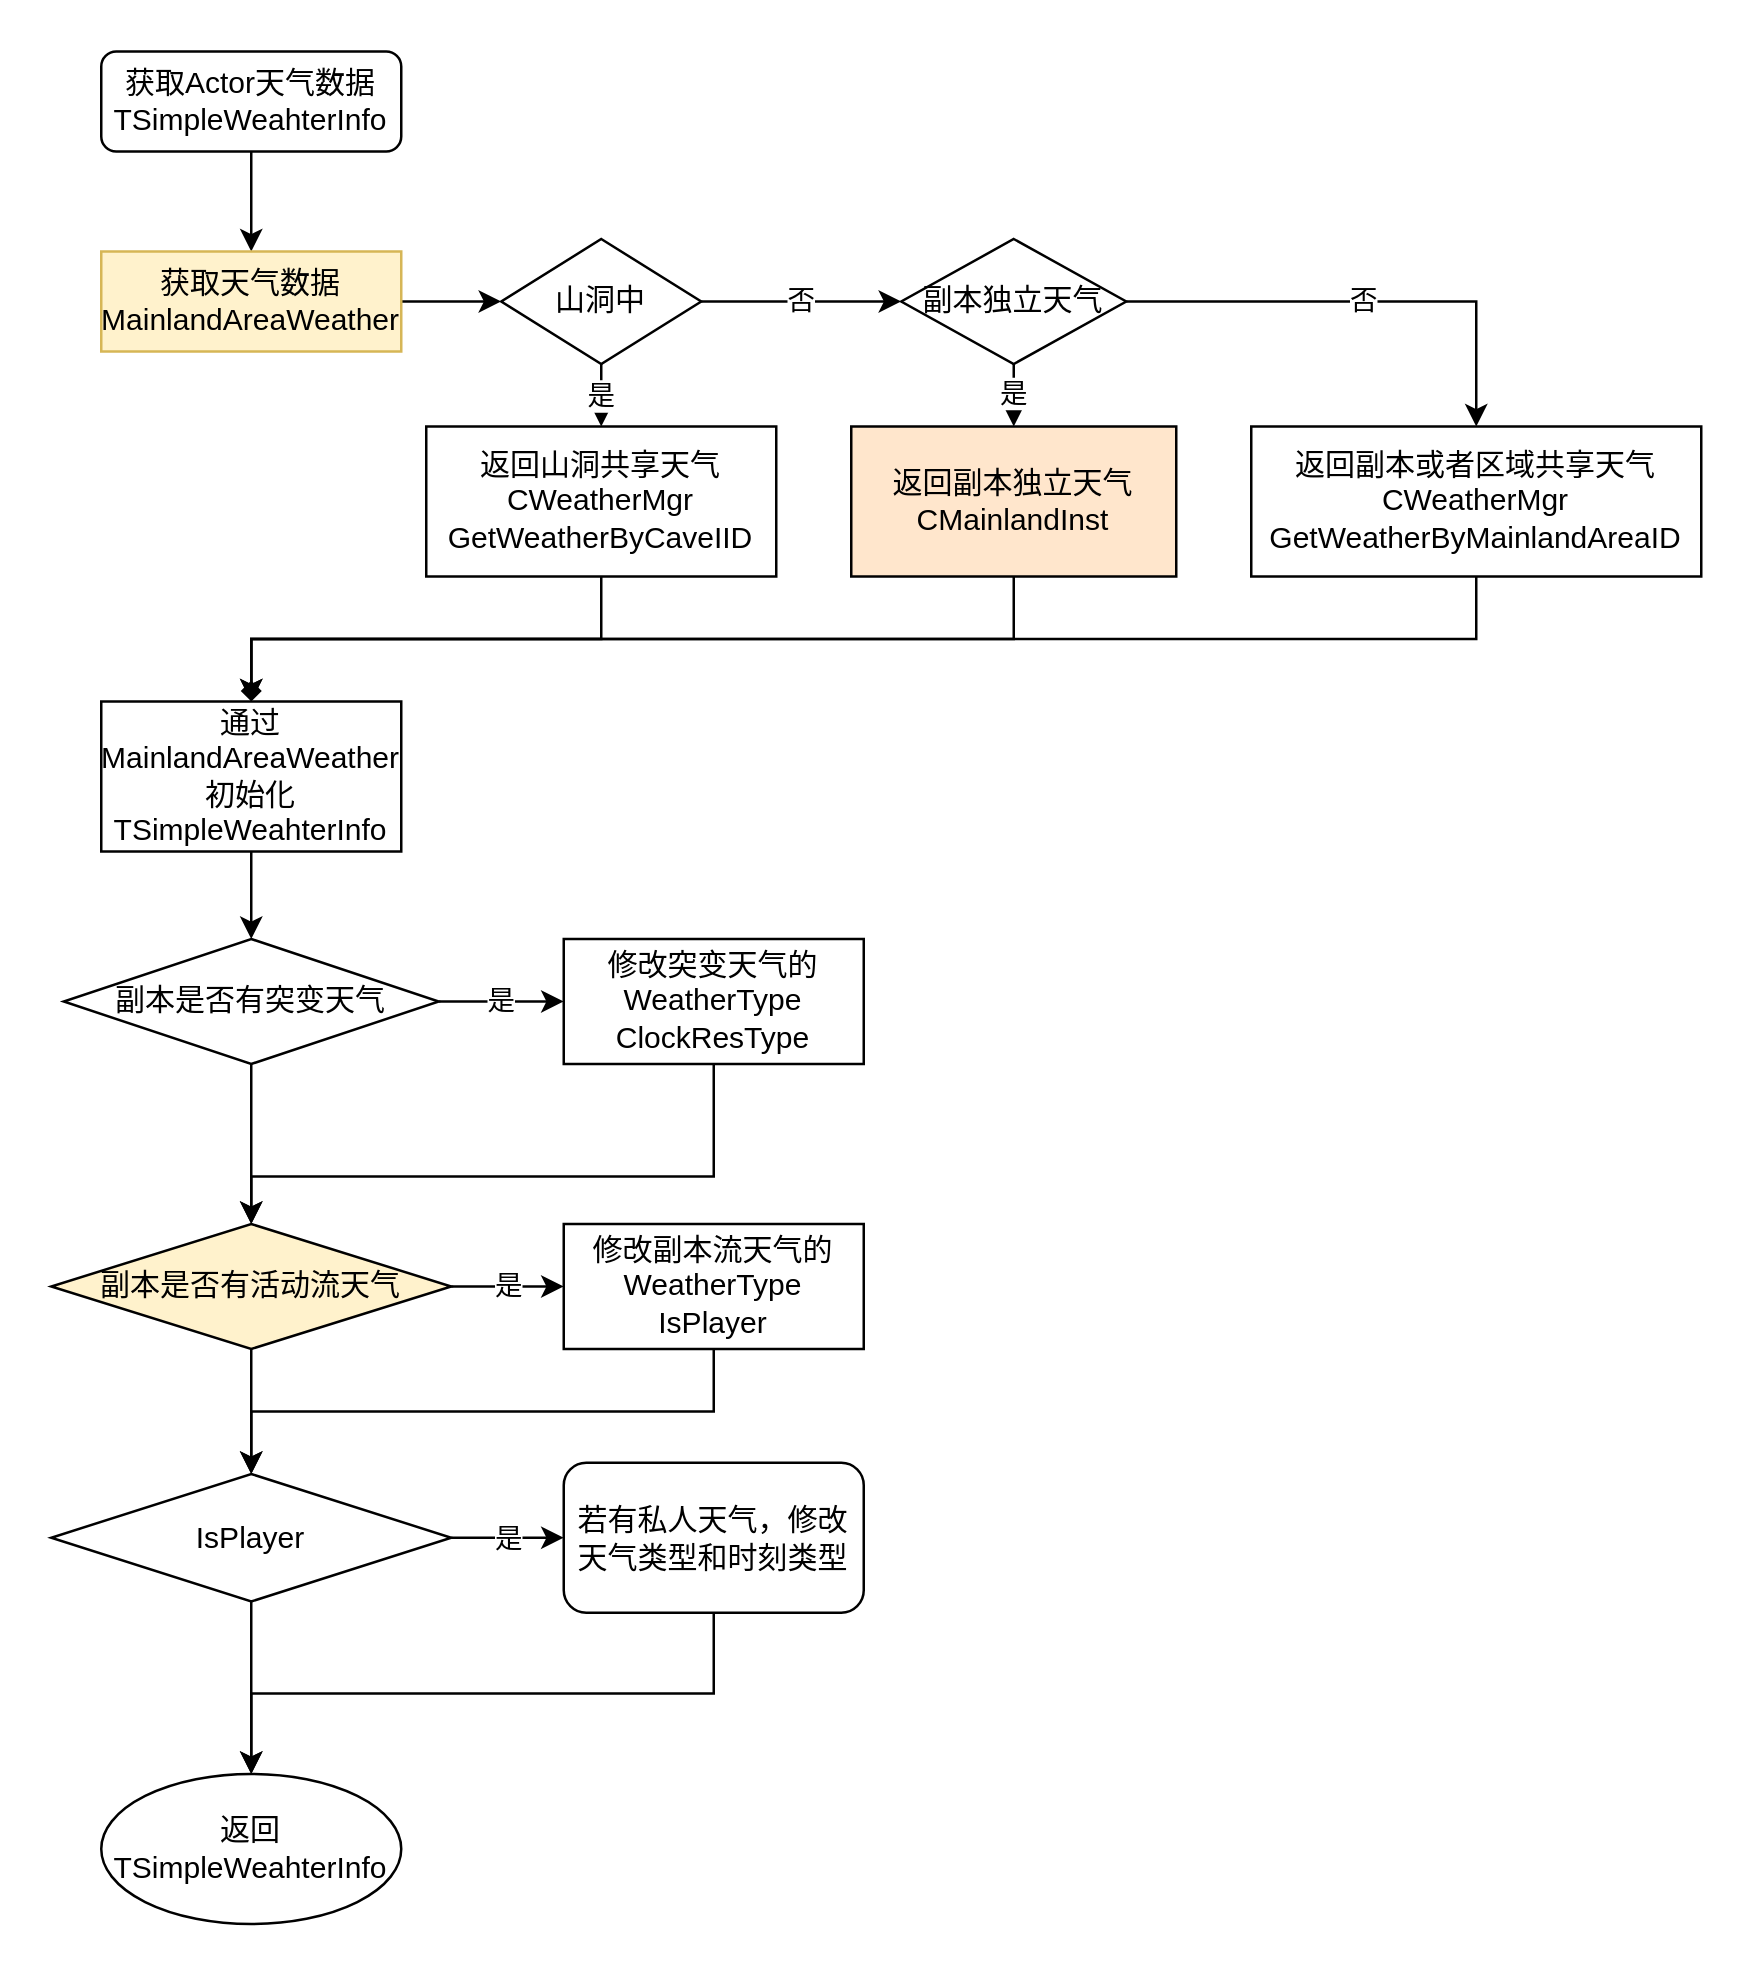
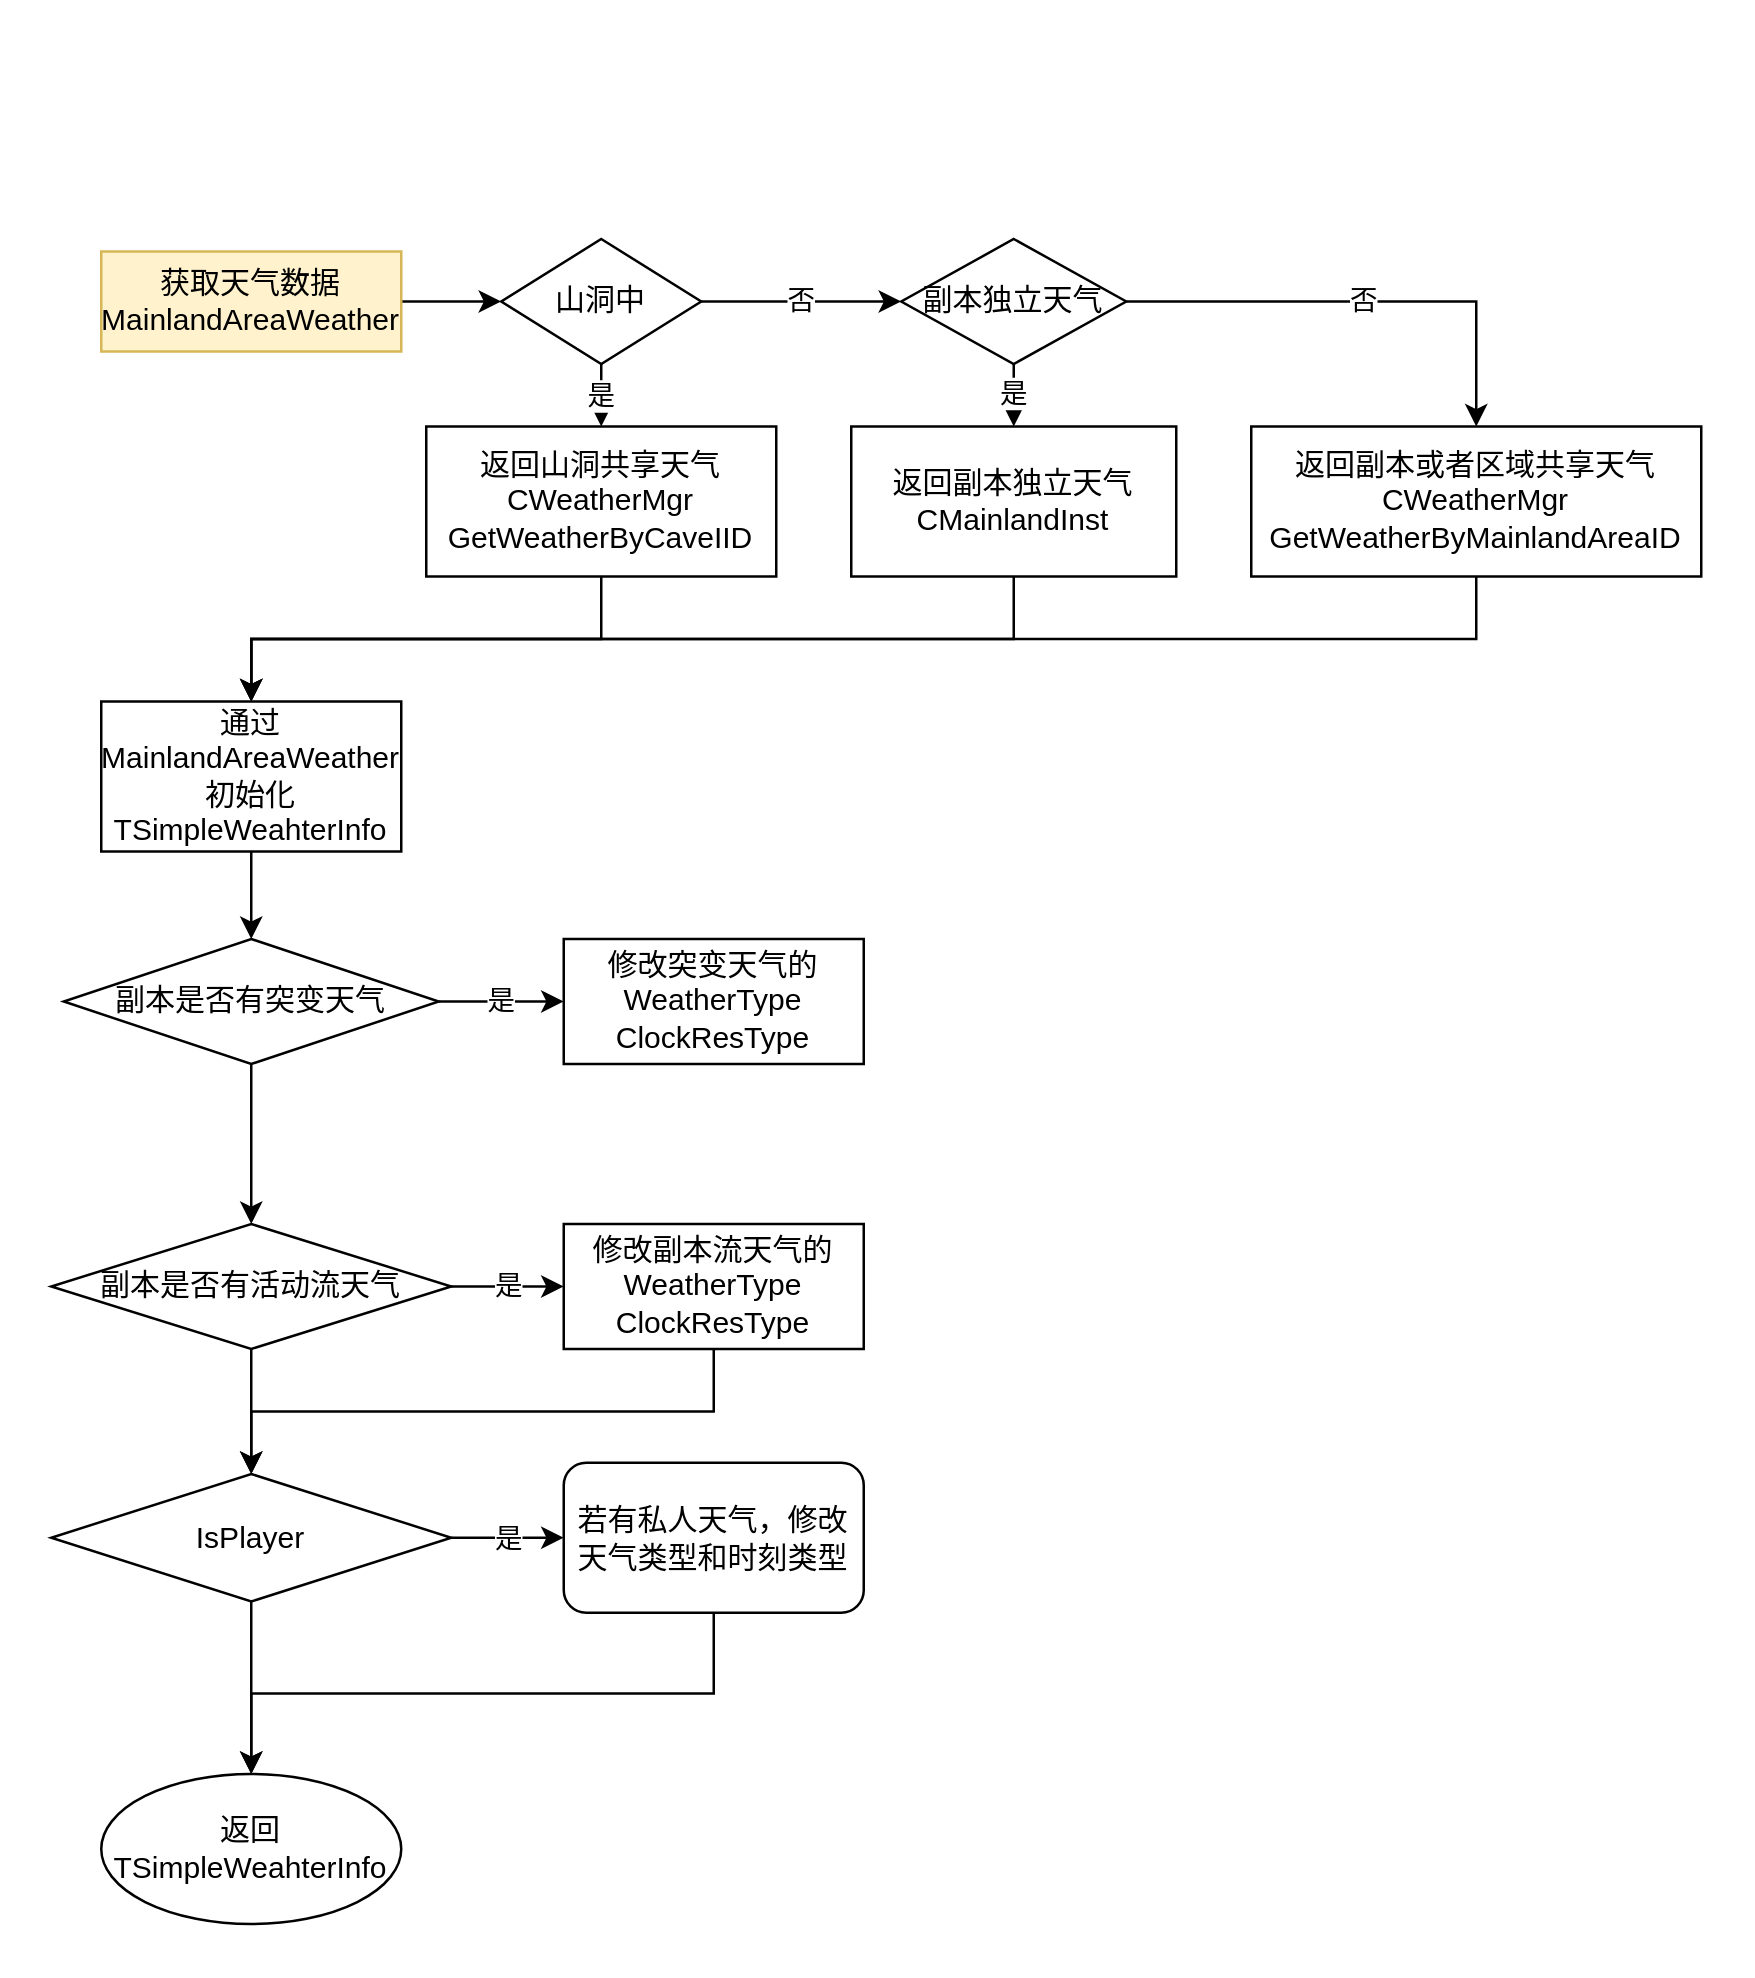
- <mxCell id="3" value="获取Actor天气数据TSimpleWeahterInfo" style="rounded=1;whiteSpace=wrap;html=1;fontSize=12;glass=0;strokeWidth=1;shadow=0;" parent="1" vertex="1"><mxGeometry x="40" y="20" width="120" height="40" as="geometry" /></mxCell>
- <mxCell id="2" style="edgeStyle=orthogonalEdgeStyle;rounded=0;orthogonalLoop=1;jettySize=auto;html=1;exitX=0.5;exitY=1;exitDx=0;exitDy=0;entryX=0.5;entryY=0;entryDx=0;entryDy=0;" edge="1" parent="1" source="3" target="5"><mxGeometry relative="1" as="geometry" /></mxCell>
- <mxCell id="24" value="返回副本独立天气&lt;br&gt;CMainlandInst" style="rounded=0;whiteSpace=wrap;html=1;fillColor=#ffe6cc;" vertex="1" parent="1"><mxGeometry x="340" y="170" width="130" height="60" as="geometry" /></mxCell>
+ <mxCell id="24" value="返回副本独立天气&lt;br&gt;CMainlandInst" style="rounded=0;whiteSpace=wrap;html=1;" vertex="1" parent="1"><mxGeometry x="340" y="170" width="130" height="60" as="geometry" /></mxCell>
- <mxCell id="23" style="edgeStyle=orthogonalEdgeStyle;rounded=0;orthogonalLoop=1;jettySize=auto;html=1;exitX=0.5;exitY=1;exitDx=0;exitDy=0;entryX=0.5;entryY=0;entryDx=0;entryDy=0;endArrow=diamond;" edge="1" parent="1" source="24" target="7"><mxGeometry relative="1" as="geometry" /></mxCell>
+ <mxCell id="23" style="edgeStyle=orthogonalEdgeStyle;rounded=0;orthogonalLoop=1;jettySize=auto;html=1;exitX=0.5;exitY=1;exitDx=0;exitDy=0;entryX=0.5;entryY=0;entryDx=0;entryDy=0;" edge="1" parent="1" source="24" target="7"><mxGeometry relative="1" as="geometry" /></mxCell>
- <mxCell id="33" style="edgeStyle=orthogonalEdgeStyle;rounded=0;orthogonalLoop=1;jettySize=auto;html=1;exitX=0.5;exitY=1;exitDx=0;exitDy=0;entryX=0.5;entryY=0;entryDx=0;entryDy=0;" edge="1" parent="1" source="34" target="32"><mxGeometry relative="1" as="geometry"><Array as="points"><mxPoint x="285" y="470" /><mxPoint x="100" y="470" /></Array></mxGeometry></mxCell>
- <mxCell id="32" value="副本是否有活动流天气" style="rhombus;whiteSpace=wrap;html=1;fillColor=#fff2cc;" vertex="1" parent="1"><mxGeometry x="20" y="489" width="160" height="50" as="geometry" /></mxCell>
+ <mxCell id="32" value="副本是否有活动流天气" style="rhombus;whiteSpace=wrap;html=1;" vertex="1" parent="1"><mxGeometry x="20" y="489" width="160" height="50" as="geometry" /></mxCell>
- <mxCell id="36" value="修改副本流天气的&lt;br&gt;WeatherType&lt;br&gt;IsPlayer" style="rounded=0;whiteSpace=wrap;html=1;" vertex="1" parent="1"><mxGeometry x="225" y="489" width="120" height="50" as="geometry" /></mxCell>
+ <mxCell id="36" value="修改副本流天气的&lt;br&gt;WeatherType&lt;br&gt;ClockResType" style="rounded=0;whiteSpace=wrap;html=1;" vertex="1" parent="1"><mxGeometry x="225" y="489" width="120" height="50" as="geometry" /></mxCell>
